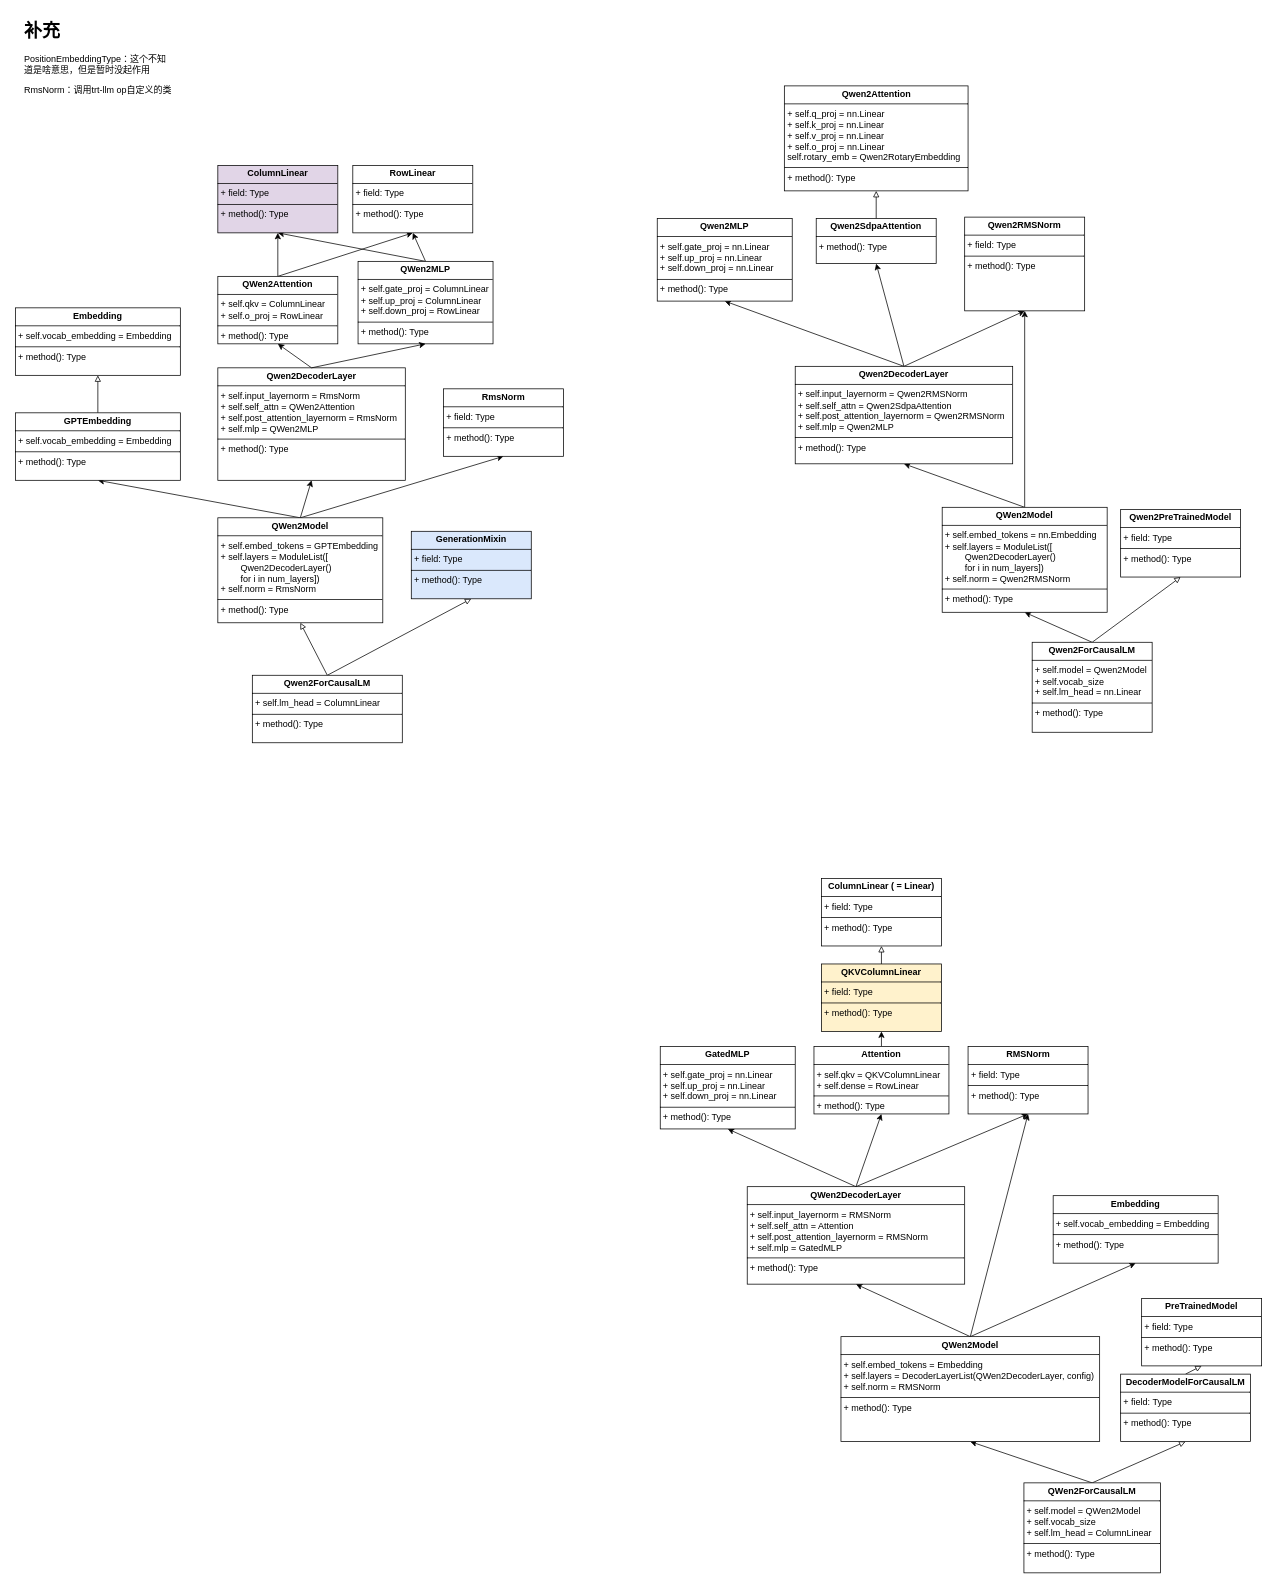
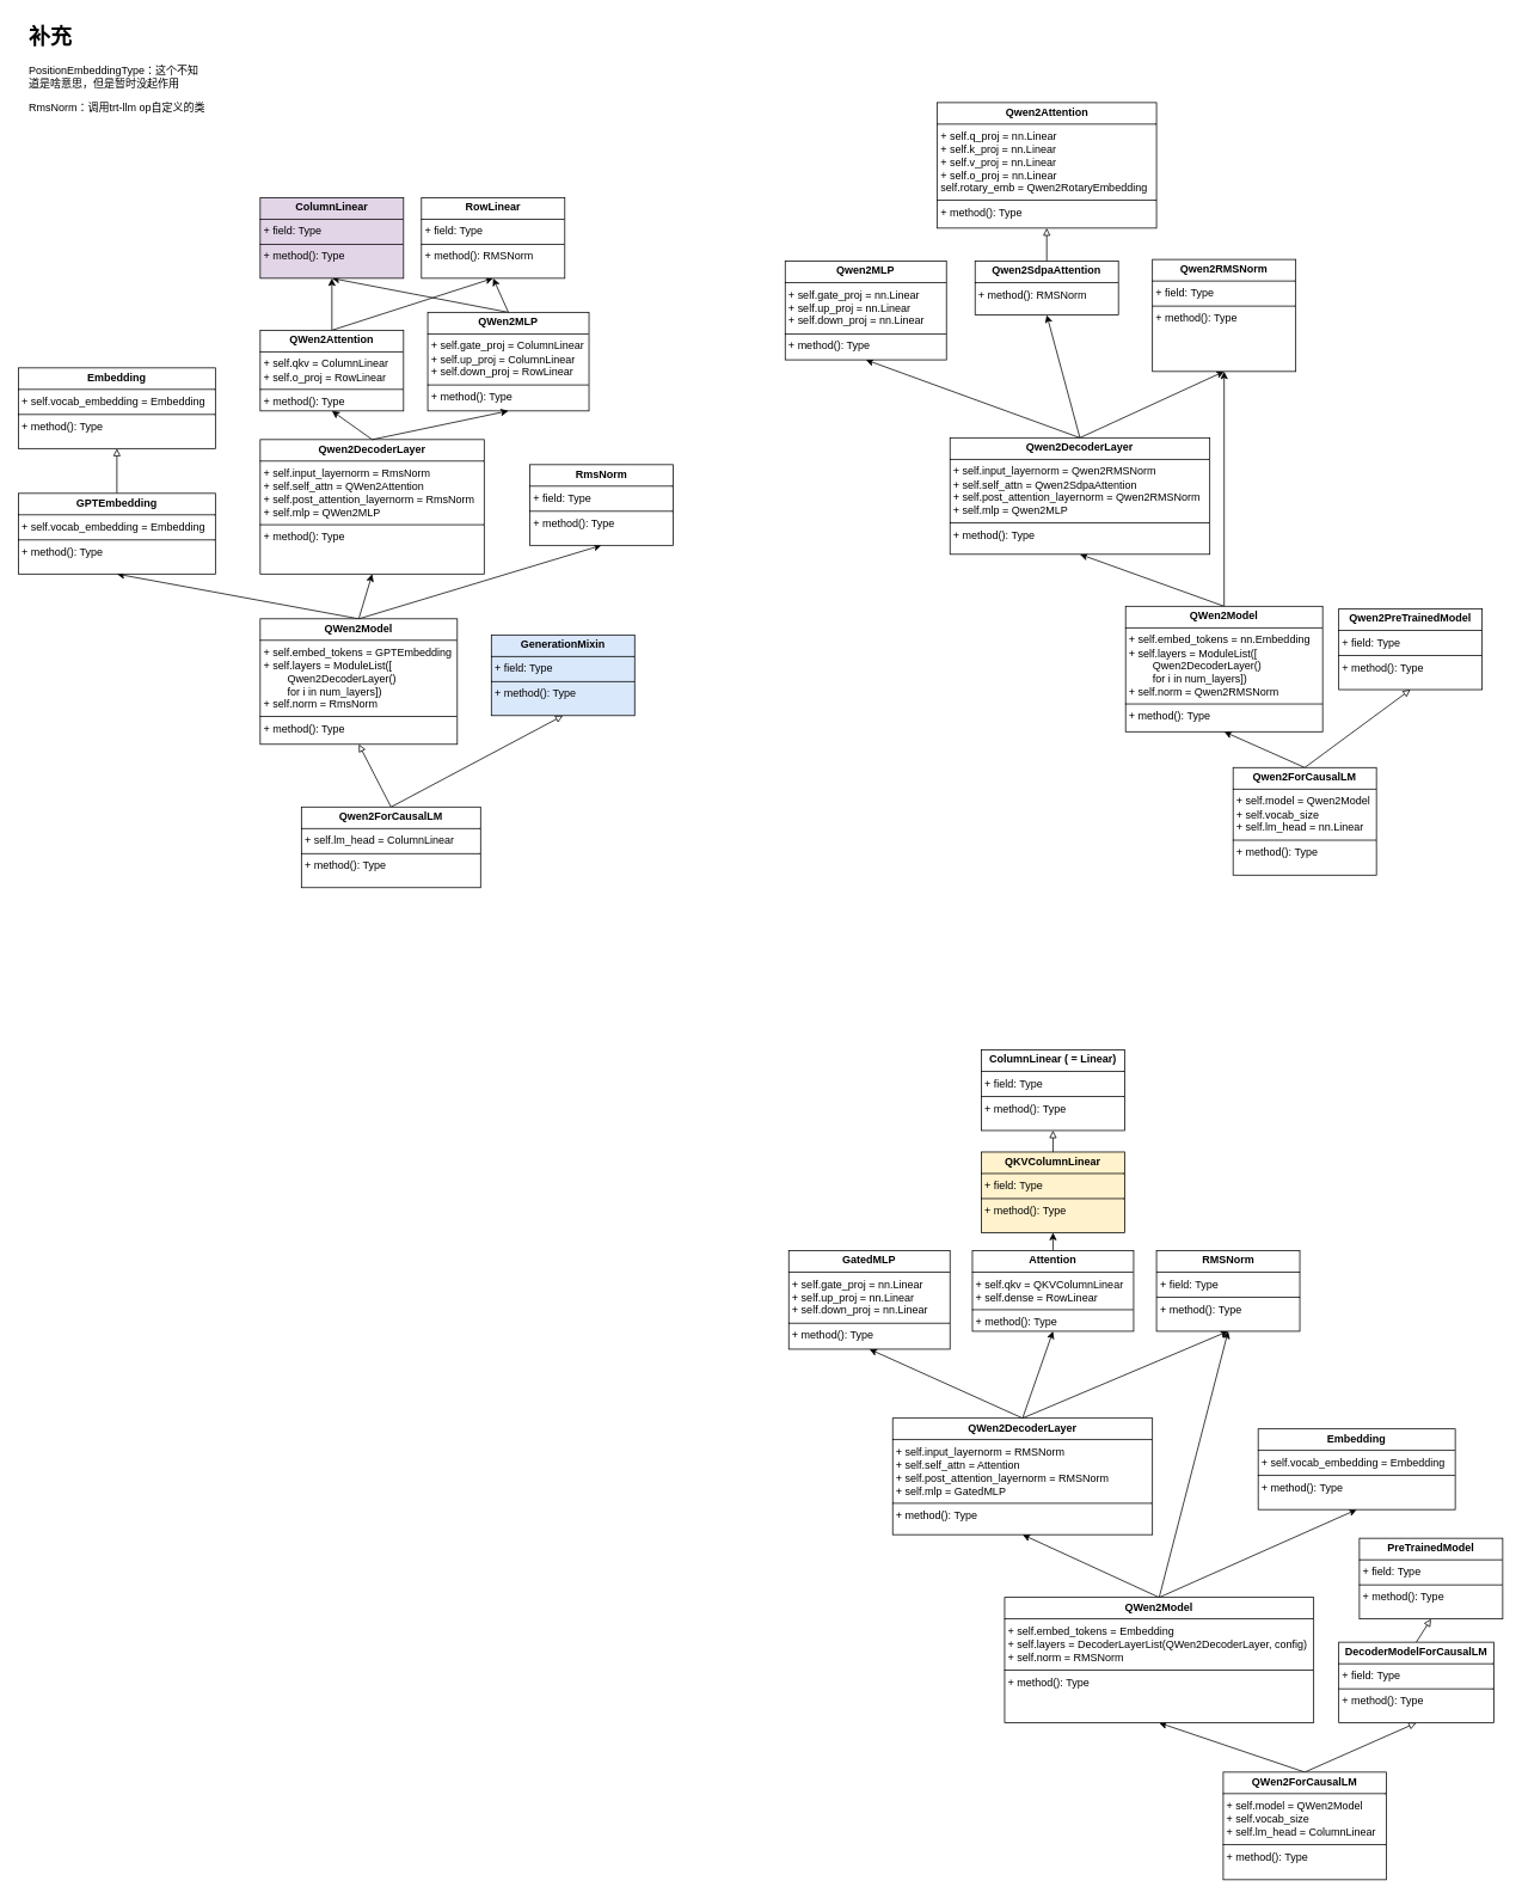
- <mxCell id="27" value="&lt;p style=&quot;margin:0px;margin-top:4px;text-align:center;&quot;&gt;&lt;span style=&quot;background-color: initial; text-align: left;&quot;&gt;&lt;b&gt;RowLinear&lt;/b&gt;&lt;/span&gt;&lt;/p&gt;&lt;hr size=&quot;1&quot; style=&quot;border-style:solid;&quot;&gt;&lt;p style=&quot;margin:0px;margin-left:4px;&quot;&gt;+ field: Type&lt;/p&gt;&lt;hr size=&quot;1&quot; style=&quot;border-style:solid;&quot;&gt;&lt;p style=&quot;margin:0px;margin-left:4px;&quot;&gt;+ method(): Type&lt;/p&gt;" style="verticalAlign=top;align=left;overflow=fill;html=1;whiteSpace=wrap;" vertex="1" parent="1"><mxGeometry x="470" y="220" width="160" height="90" as="geometry" /></mxCell>
+ <mxCell id="27" value="&lt;p style=&quot;margin:0px;margin-top:4px;text-align:center;&quot;&gt;&lt;span style=&quot;background-color: initial; text-align: left;&quot;&gt;&lt;b&gt;RowLinear&lt;/b&gt;&lt;/span&gt;&lt;/p&gt;&lt;hr size=&quot;1&quot; style=&quot;border-style:solid;&quot;&gt;&lt;p style=&quot;margin:0px;margin-left:4px;&quot;&gt;+ field: Type&lt;/p&gt;&lt;hr size=&quot;1&quot; style=&quot;border-style:solid;&quot;&gt;&lt;p style=&quot;margin:0px;margin-left:4px;&quot;&gt;+ method(): RMSNorm&lt;/p&gt;" style="verticalAlign=top;align=left;overflow=fill;html=1;whiteSpace=wrap;" vertex="1" parent="1"><mxGeometry x="470" y="220" width="160" height="90" as="geometry" /></mxCell>
- <mxCell id="35" value="&lt;p style=&quot;margin:0px;margin-top:4px;text-align:center;&quot;&gt;&lt;span style=&quot;background-color: initial; text-align: left;&quot;&gt;&lt;b&gt;Qwen2SdpaAttention&lt;/b&gt;&lt;/span&gt;&lt;/p&gt;&lt;hr size=&quot;1&quot; style=&quot;border-style:solid;&quot;&gt;&lt;p style=&quot;margin:0px;margin-left:4px;&quot;&gt;+ method(): Type&lt;/p&gt;" style="verticalAlign=top;align=left;overflow=fill;html=1;whiteSpace=wrap;" vertex="1" parent="1"><mxGeometry x="1088" y="291" width="160" height="60" as="geometry" /></mxCell>
+ <mxCell id="35" value="&lt;p style=&quot;margin:0px;margin-top:4px;text-align:center;&quot;&gt;&lt;span style=&quot;background-color: initial; text-align: left;&quot;&gt;&lt;b&gt;Qwen2SdpaAttention&lt;/b&gt;&lt;/span&gt;&lt;/p&gt;&lt;hr size=&quot;1&quot; style=&quot;border-style:solid;&quot;&gt;&lt;p style=&quot;margin:0px;margin-left:4px;&quot;&gt;+ method(): RMSNorm&lt;/p&gt;" style="verticalAlign=top;align=left;overflow=fill;html=1;whiteSpace=wrap;" vertex="1" parent="1"><mxGeometry x="1088" y="291" width="160" height="60" as="geometry" /></mxCell>
- <mxCell id="46" value="&lt;p style=&quot;margin:0px;margin-top:4px;text-align:center;&quot;&gt;&lt;span style=&quot;background-color: initial; text-align: left;&quot;&gt;&lt;b&gt;PreTrainedModel&lt;/b&gt;&lt;/span&gt;&lt;/p&gt;&lt;hr size=&quot;1&quot; style=&quot;border-style:solid;&quot;&gt;&lt;p style=&quot;margin:0px;margin-left:4px;&quot;&gt;+ field: Type&lt;/p&gt;&lt;hr size=&quot;1&quot; style=&quot;border-style:solid;&quot;&gt;&lt;p style=&quot;margin:0px;margin-left:4px;&quot;&gt;+ method(): Type&lt;/p&gt;" style="verticalAlign=top;align=left;overflow=fill;html=1;whiteSpace=wrap;" vertex="1" parent="1"><mxGeometry x="1522" y="1731" width="160" height="90" as="geometry" /></mxCell>
+ <mxCell id="46" value="&lt;p style=&quot;margin:0px;margin-top:4px;text-align:center;&quot;&gt;&lt;span style=&quot;background-color: initial; text-align: left;&quot;&gt;&lt;b&gt;PreTrainedModel&lt;/b&gt;&lt;/span&gt;&lt;/p&gt;&lt;hr size=&quot;1&quot; style=&quot;border-style:solid;&quot;&gt;&lt;p style=&quot;margin:0px;margin-left:4px;&quot;&gt;+ field: Type&lt;/p&gt;&lt;hr size=&quot;1&quot; style=&quot;border-style:solid;&quot;&gt;&lt;p style=&quot;margin:0px;margin-left:4px;&quot;&gt;+ method(): Type&lt;/p&gt;" style="verticalAlign=top;align=left;overflow=fill;html=1;whiteSpace=wrap;" vertex="1" parent="1"><mxGeometry x="1517" y="1716" width="160" height="90" as="geometry" /></mxCell>
